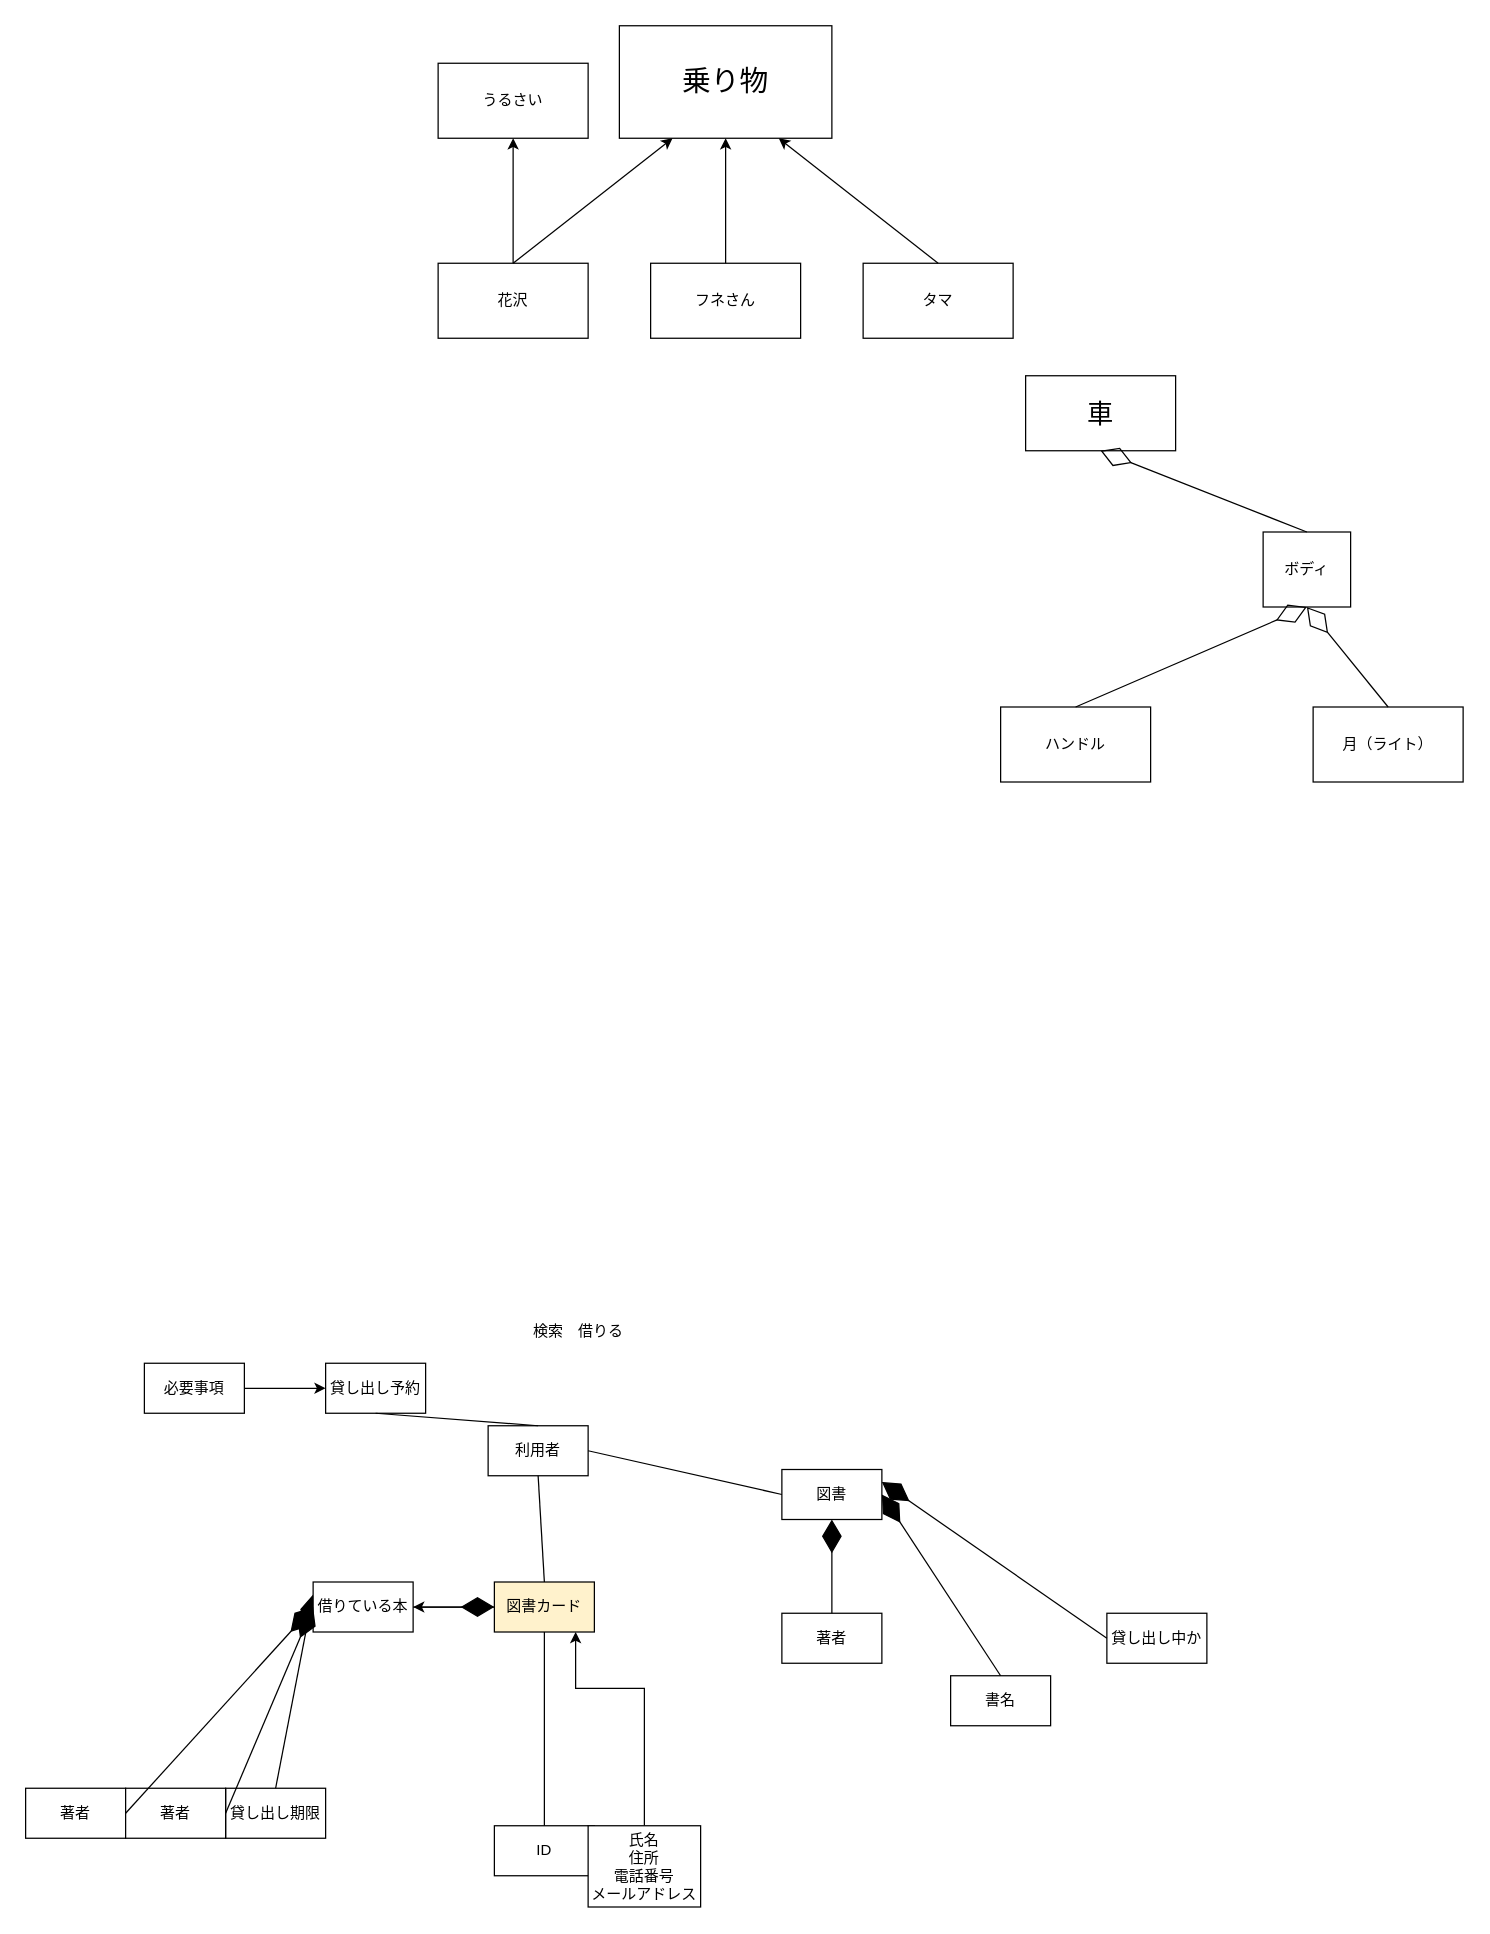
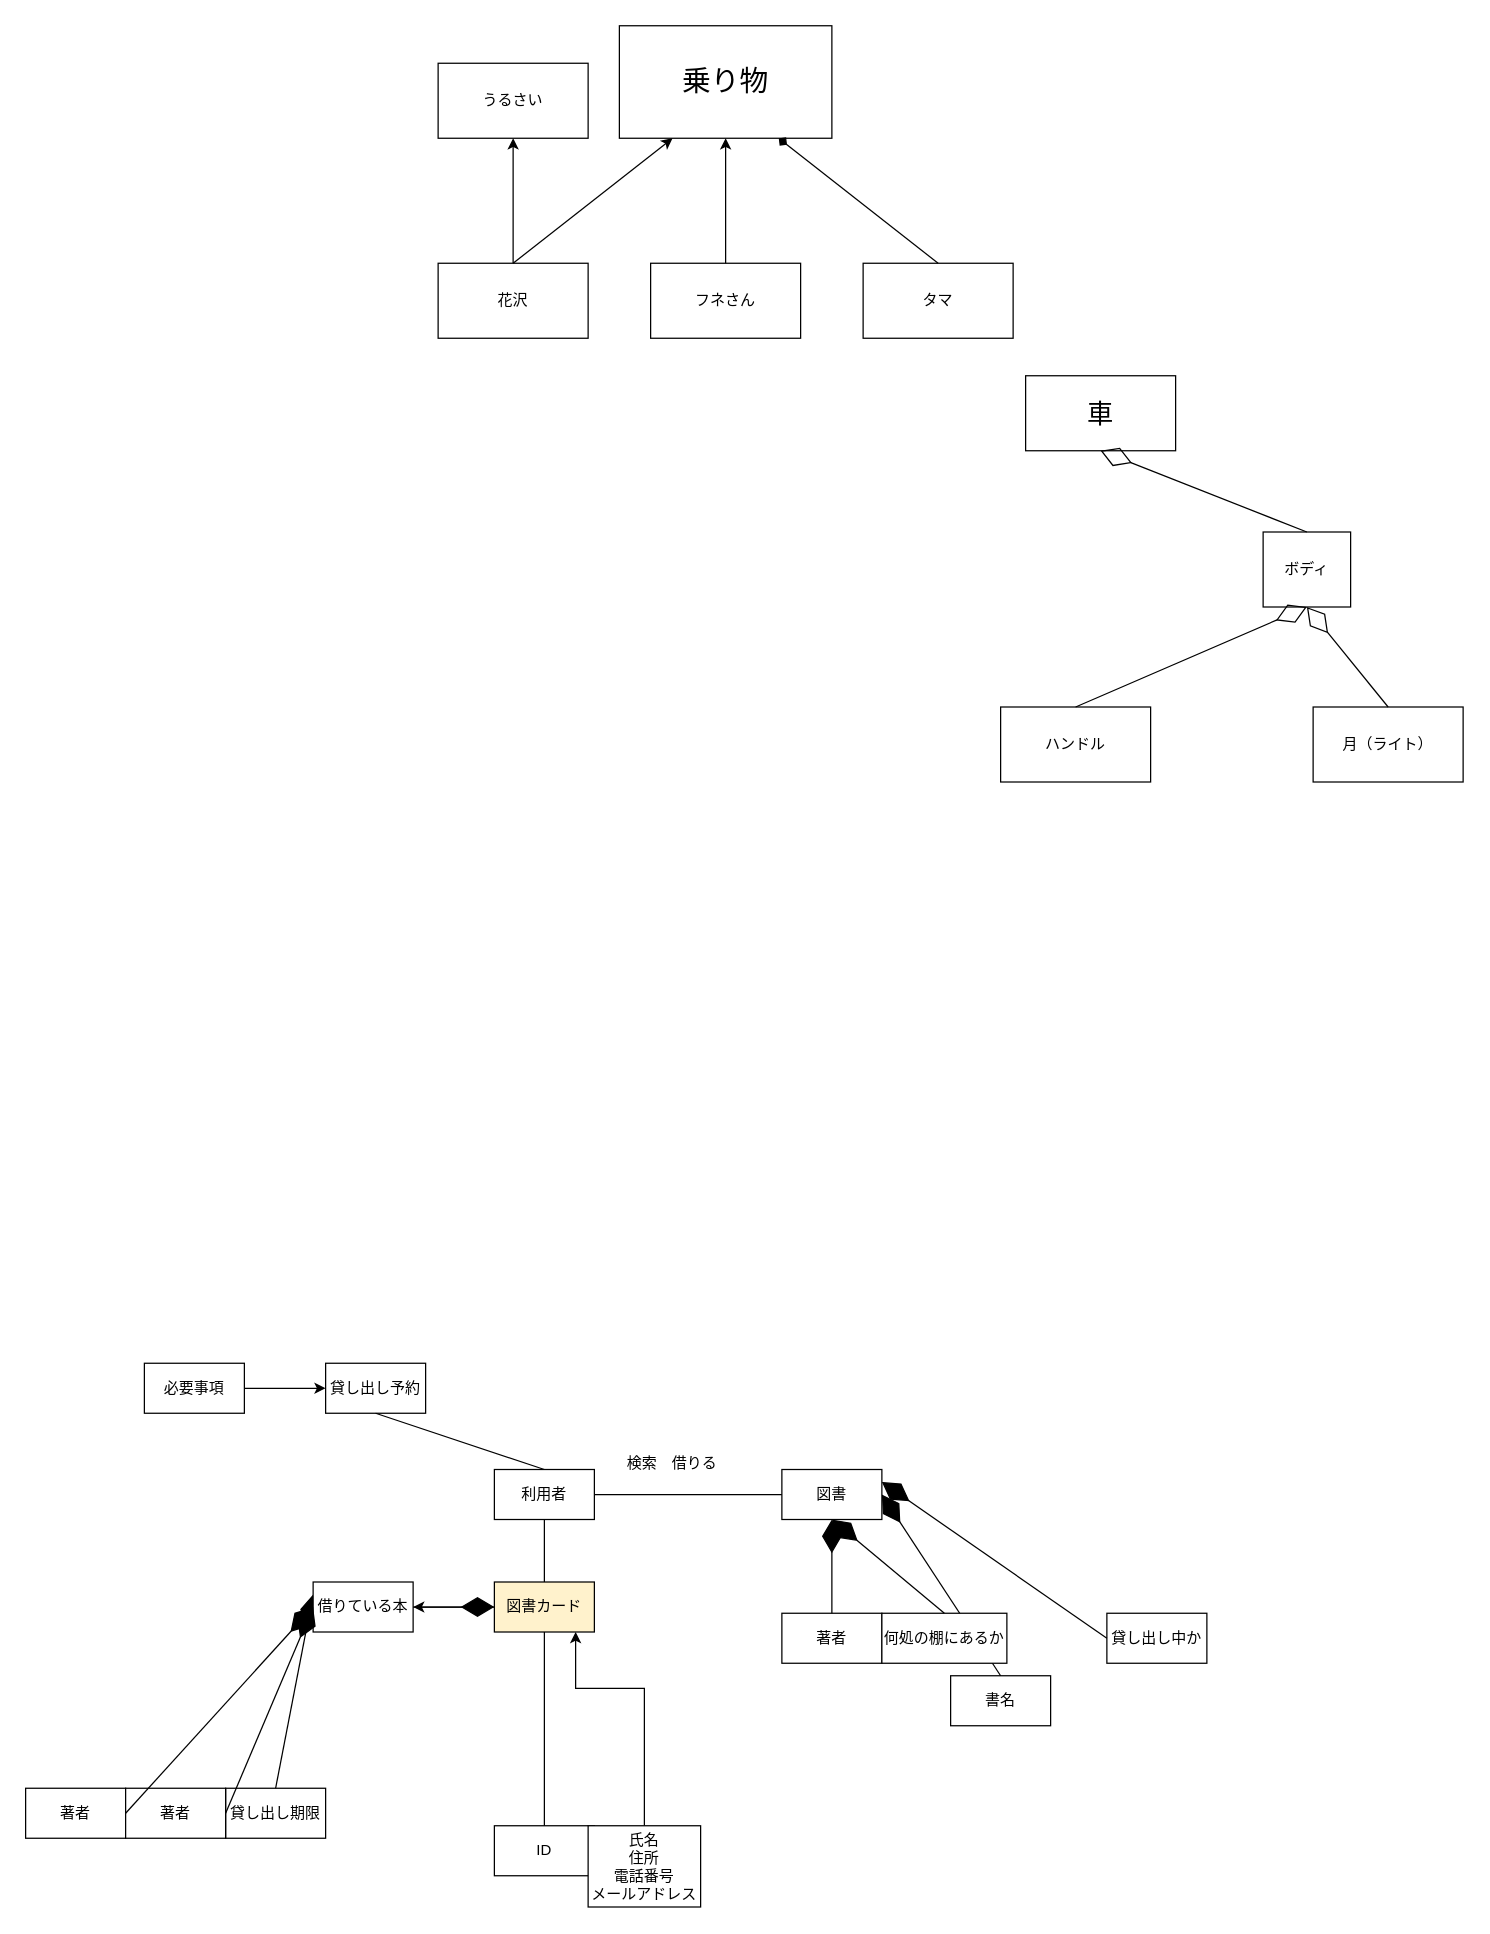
- <mxCell id="8" value="" style="endArrow=classic;html=1;rounded=0;exitX=0.5;exitY=0;exitDx=0;exitDy=0;entryX=0.75;entryY=1;entryDx=0;entryDy=0;" edge="1" parent="1" source="4" target="3"><mxGeometry width="50" height="50" relative="1" as="geometry"><mxPoint x="550" y="170" as="sourcePoint" /><mxPoint x="600" y="120" as="targetPoint" /></mxGeometry></mxCell>
+ <mxCell id="8" value="" style="endArrow=diamond;html=1;rounded=0;exitX=0.5;exitY=0;exitDx=0;exitDy=0;entryX=0.75;entryY=1;entryDx=0;entryDy=0;" edge="1" parent="1" source="4" target="3"><mxGeometry width="50" height="50" relative="1" as="geometry"><mxPoint x="550" y="170" as="sourcePoint" /><mxPoint x="600" y="120" as="targetPoint" /></mxGeometry></mxCell>
- <mxCell id="27" value="検索　借りる" style="text;html=1;align=center;verticalAlign=middle;whiteSpace=wrap;rounded=0;" vertex="1" parent="1"><mxGeometry x="410" y="1050" width="105" height="30" as="geometry" /></mxCell>
+ <mxCell id="27" value="検索　借りる" style="text;html=1;align=center;verticalAlign=middle;whiteSpace=wrap;rounded=0;" vertex="1" parent="1"><mxGeometry x="485" y="1155" width="105" height="30" as="geometry" /></mxCell>
- <mxCell id="18" value="利用者" style="rounded=0;whiteSpace=wrap;html=1;" vertex="1" parent="1"><mxGeometry x="390" y="1140" width="80" height="40" as="geometry" /></mxCell>
+ <mxCell id="18" value="利用者" style="rounded=0;whiteSpace=wrap;html=1;" vertex="1" parent="1"><mxGeometry x="395" y="1175" width="80" height="40" as="geometry" /></mxCell>
+ <mxCell id="39" value="" style="endArrow=diamondThin;endFill=1;endSize=24;html=1;rounded=0;entryX=0.5;entryY=1;entryDx=0;entryDy=0;exitX=0.5;exitY=0;exitDx=0;exitDy=0;" edge="1" parent="1" source="37" target="26"><mxGeometry width="160" relative="1" as="geometry"><mxPoint x="805" y="1275" as="sourcePoint" /><mxPoint x="725" y="1255" as="targetPoint" /></mxGeometry></mxCell>
+ <mxCell id="37" value="何処の棚にあるか" style="rounded=0;whiteSpace=wrap;html=1;" vertex="1" parent="1"><mxGeometry x="705" y="1290" width="100" height="40" as="geometry" /></mxCell>
